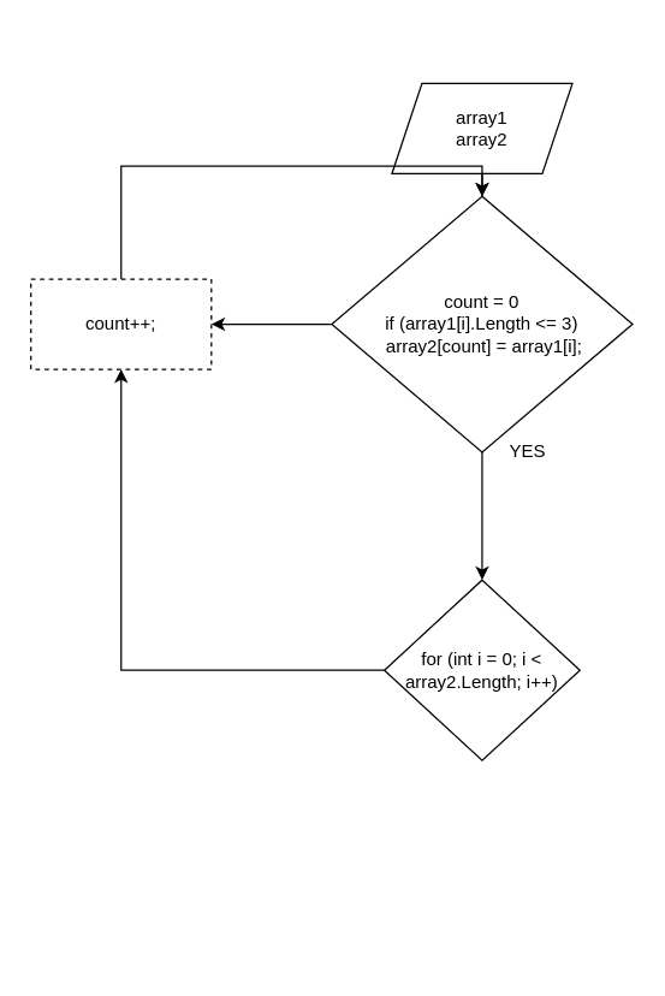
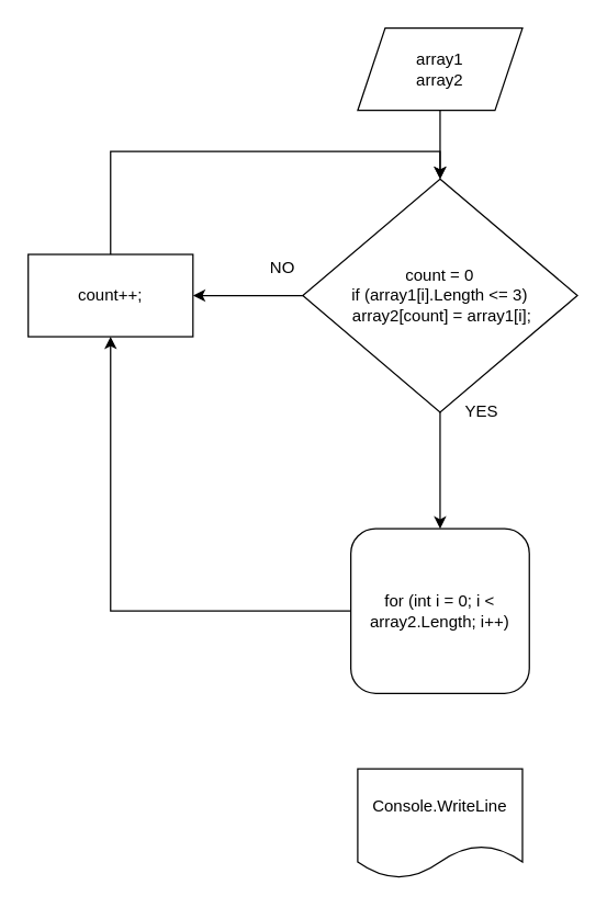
- <mxCell id="3" value="array1&lt;br&gt;array2" style="shape=parallelogram;perimeter=parallelogramPerimeter;whiteSpace=wrap;html=1;fixedSize=1;" parent="1" vertex="1"><mxGeometry x="260" y="55" width="120" height="60" as="geometry" /></mxCell>
+ <mxCell id="3" value="array1&lt;br&gt;array2" style="shape=parallelogram;perimeter=parallelogramPerimeter;whiteSpace=wrap;html=1;fixedSize=1;" parent="1" vertex="1"><mxGeometry x="260" y="20" width="120" height="60" as="geometry" /></mxCell>
+ <mxCell id="13" value="NO" style="text;html=1;align=center;verticalAlign=middle;resizable=0;points=[];autosize=1;strokeColor=none;fillColor=none;" parent="1" vertex="1"><mxGeometry x="190" y="185" width="30" height="20" as="geometry" /></mxCell>
- <mxCell id="10" value="&lt;span style=&quot;&quot;&gt;count++;&lt;/span&gt;" style="rounded=0;whiteSpace=wrap;html=1;dashed=1;" parent="1" vertex="1"><mxGeometry x="20" y="185" width="120" height="60" as="geometry" /></mxCell>
+ <mxCell id="10" value="&lt;span style=&quot;&quot;&gt;count++;&lt;/span&gt;" style="rounded=0;whiteSpace=wrap;html=1;" parent="1" vertex="1"><mxGeometry x="20" y="185" width="120" height="60" as="geometry" /></mxCell>
- <mxCell id="8" value="for (int i = 0; i &amp;lt; array2.Length; i++)" style="rhombus;whiteSpace=wrap;html=1;" parent="1" vertex="1"><mxGeometry x="255" y="385" width="130" height="120" as="geometry" /></mxCell>
+ <mxCell id="8" value="for (int i = 0; i &amp;lt; array2.Length; i++)" style="whiteSpace=wrap;html=1;rounded=1;" parent="1" vertex="1"><mxGeometry x="255" y="385" width="130" height="120" as="geometry" /></mxCell>
+ <mxCell id="11" value="Console.WriteLine" style="shape=document;whiteSpace=wrap;html=1;boundedLbl=1;" parent="1" vertex="1"><mxGeometry x="260" y="560" width="120" height="80" as="geometry" /></mxCell>
